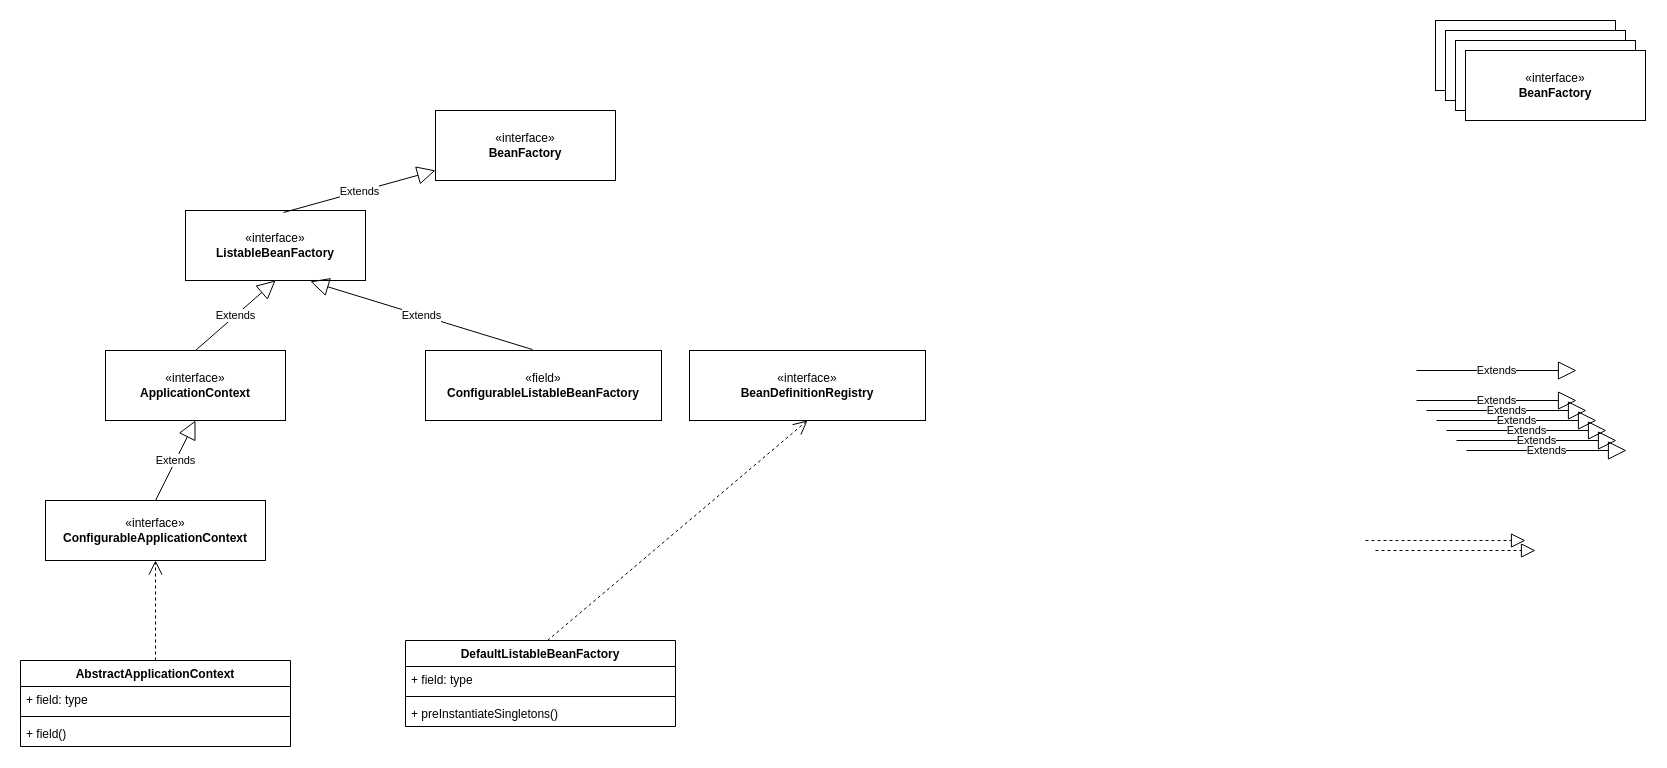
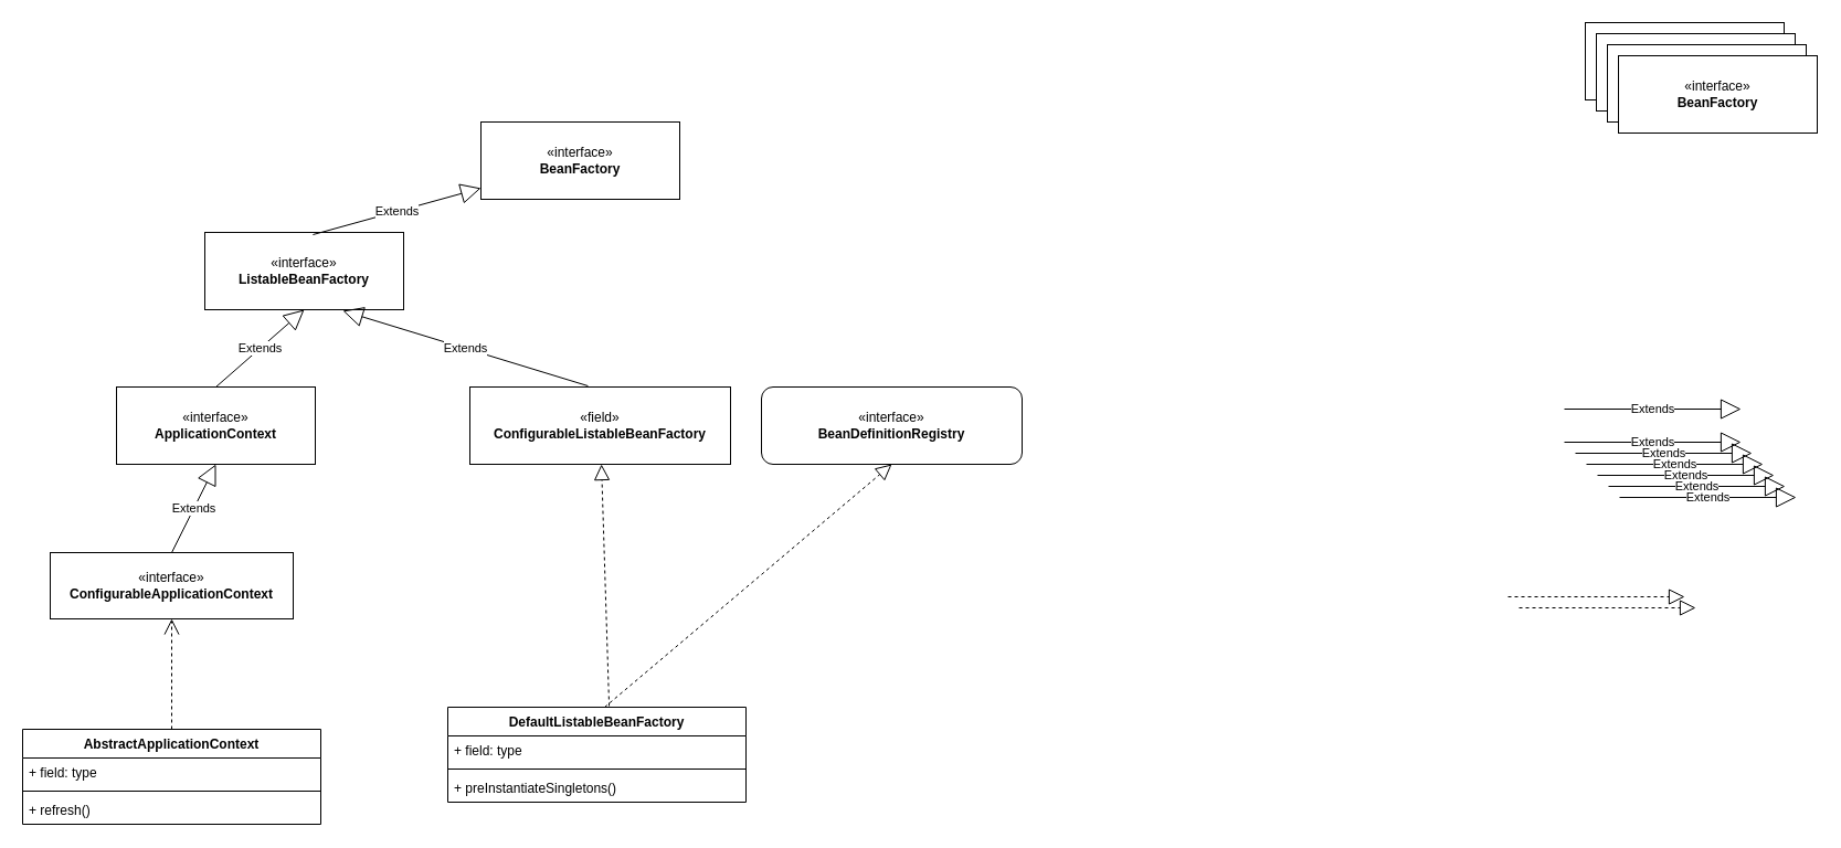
- <mxCell id="35" value="«interface»&lt;br&gt;&lt;b&gt;BeanDefinitionRegistry&lt;/b&gt;" style="html=1;whiteSpace=wrap;rounded=0;" vertex="1" parent="1"><mxGeometry x="689" y="350" width="236" height="70" as="geometry" /></mxCell>
+ <mxCell id="35" value="«interface»&lt;br&gt;&lt;b&gt;BeanDefinitionRegistry&lt;/b&gt;" style="html=1;whiteSpace=wrap;rounded=1;" vertex="1" parent="1"><mxGeometry x="689" y="350" width="236" height="70" as="geometry" /></mxCell>
- <mxCell id="26" value="" style="endArrow=open;dashed=1;endFill=0;endSize=12;html=1;rounded=0;exitX=0.526;exitY=0;exitDx=0;exitDy=0;exitPerimeter=0;entryX=0.5;entryY=1;entryDx=0;entryDy=0;" parent="1" edge="1" target="35" source="31"><mxGeometry width="160" relative="1" as="geometry"><mxPoint x="815" y="590" as="sourcePoint" /><mxPoint x="975" y="590" as="targetPoint" /></mxGeometry></mxCell>
+ <mxCell id="26" value="" style="endArrow=block;dashed=1;endFill=0;endSize=12;html=1;rounded=0;exitX=0.526;exitY=0;exitDx=0;exitDy=0;exitPerimeter=0;entryX=0.5;entryY=1;entryDx=0;entryDy=0;" parent="1" edge="1" target="35" source="31"><mxGeometry width="160" relative="1" as="geometry"><mxPoint x="815" y="590" as="sourcePoint" /><mxPoint x="975" y="590" as="targetPoint" /></mxGeometry></mxCell>
+ <mxCell id="25" value="" style="endArrow=block;dashed=1;endFill=0;endSize=12;html=1;rounded=0;exitX=0.541;exitY=-0.012;exitDx=0;exitDy=0;exitPerimeter=0;" parent="1" edge="1" target="30" source="31"><mxGeometry width="160" relative="1" as="geometry"><mxPoint x="625" y="470" as="sourcePoint" /><mxPoint x="785" y="470" as="targetPoint" /></mxGeometry></mxCell>
- <mxCell id="24" value="+ field()" style="text;strokeColor=none;fillColor=none;align=left;verticalAlign=top;spacingLeft=4;spacingRight=4;overflow=hidden;rotatable=0;points=[[0,0.5],[1,0.5]];portConstraint=eastwest;whiteSpace=wrap;html=1;rounded=0;" parent="21" vertex="1"><mxGeometry y="60" width="270" height="26" as="geometry" /></mxCell>
+ <mxCell id="24" value="+ refresh()" style="text;strokeColor=none;fillColor=none;align=left;verticalAlign=top;spacingLeft=4;spacingRight=4;overflow=hidden;rotatable=0;points=[[0,0.5],[1,0.5]];portConstraint=eastwest;whiteSpace=wrap;html=1;rounded=0;" parent="21" vertex="1"><mxGeometry y="60" width="270" height="26" as="geometry" /></mxCell>
